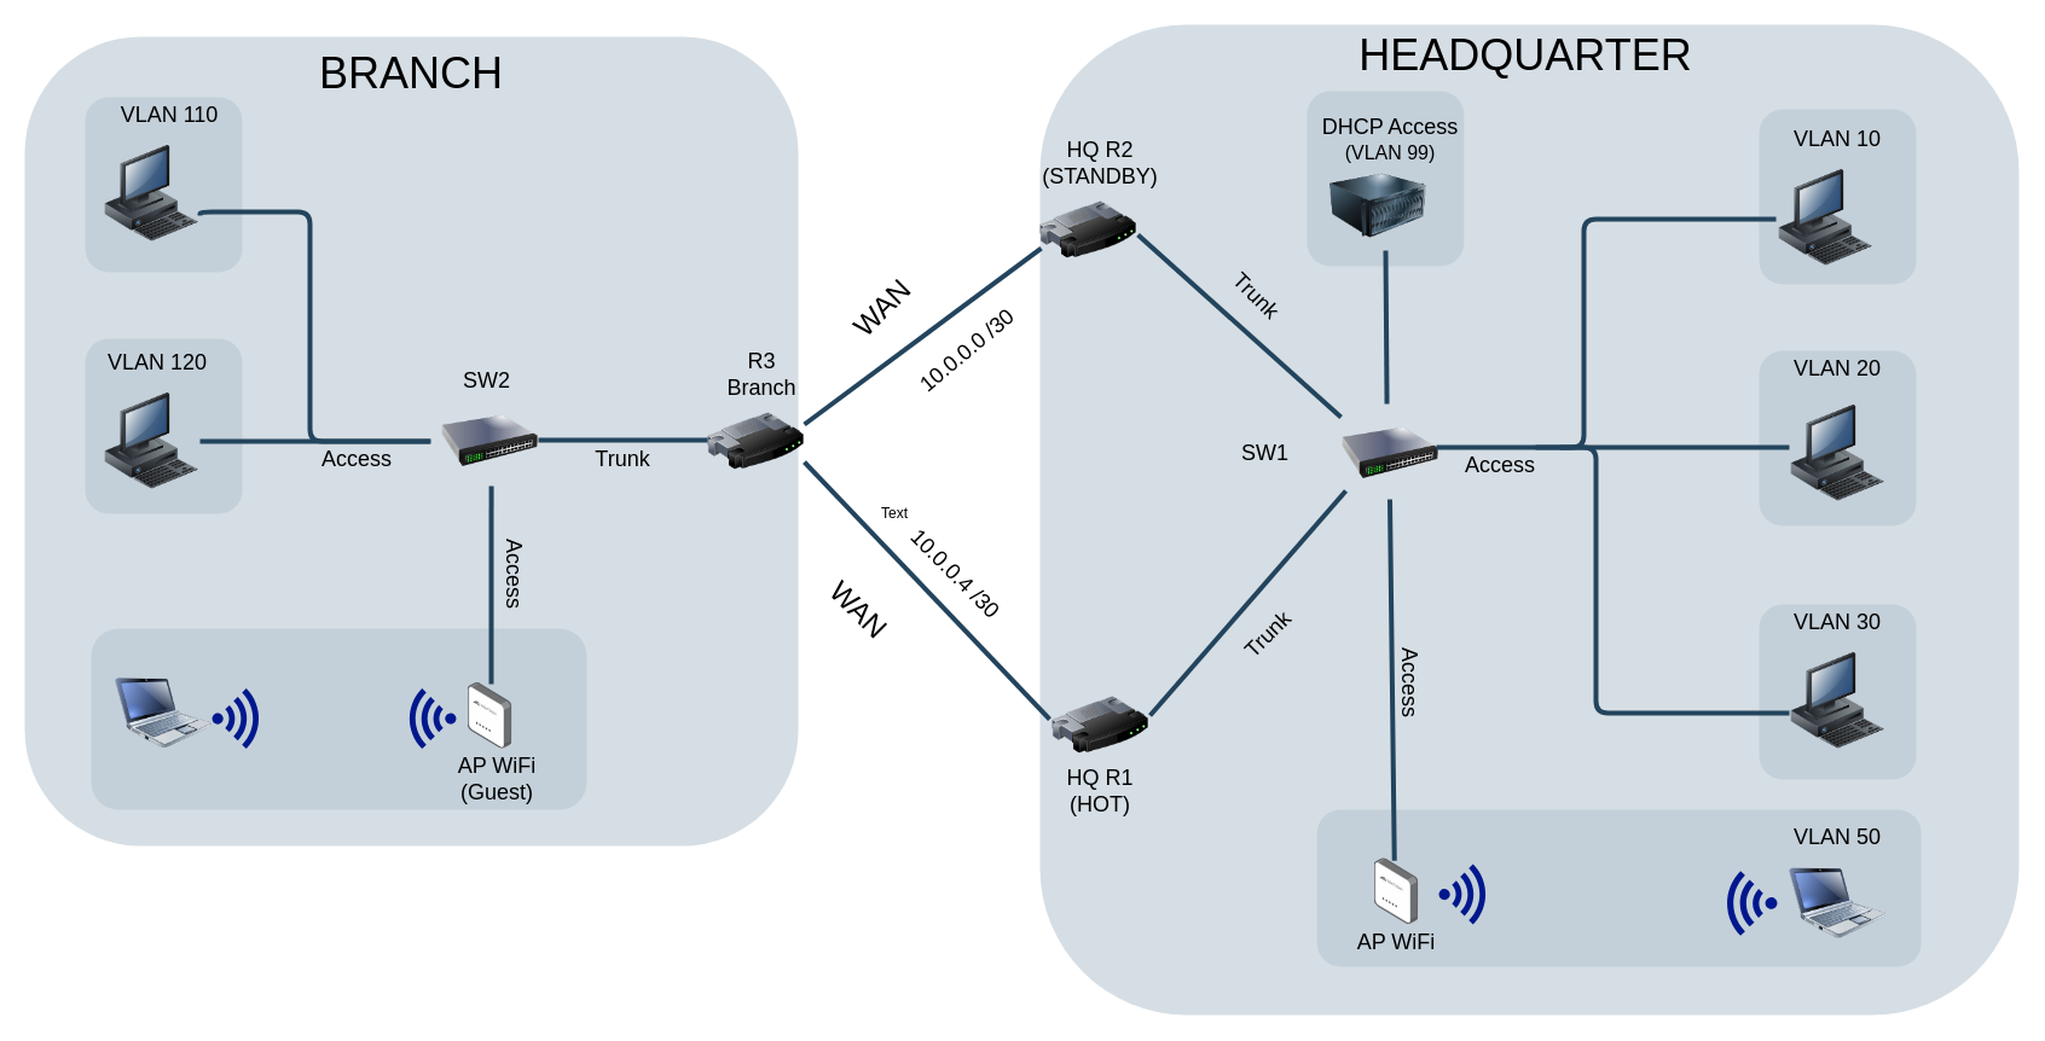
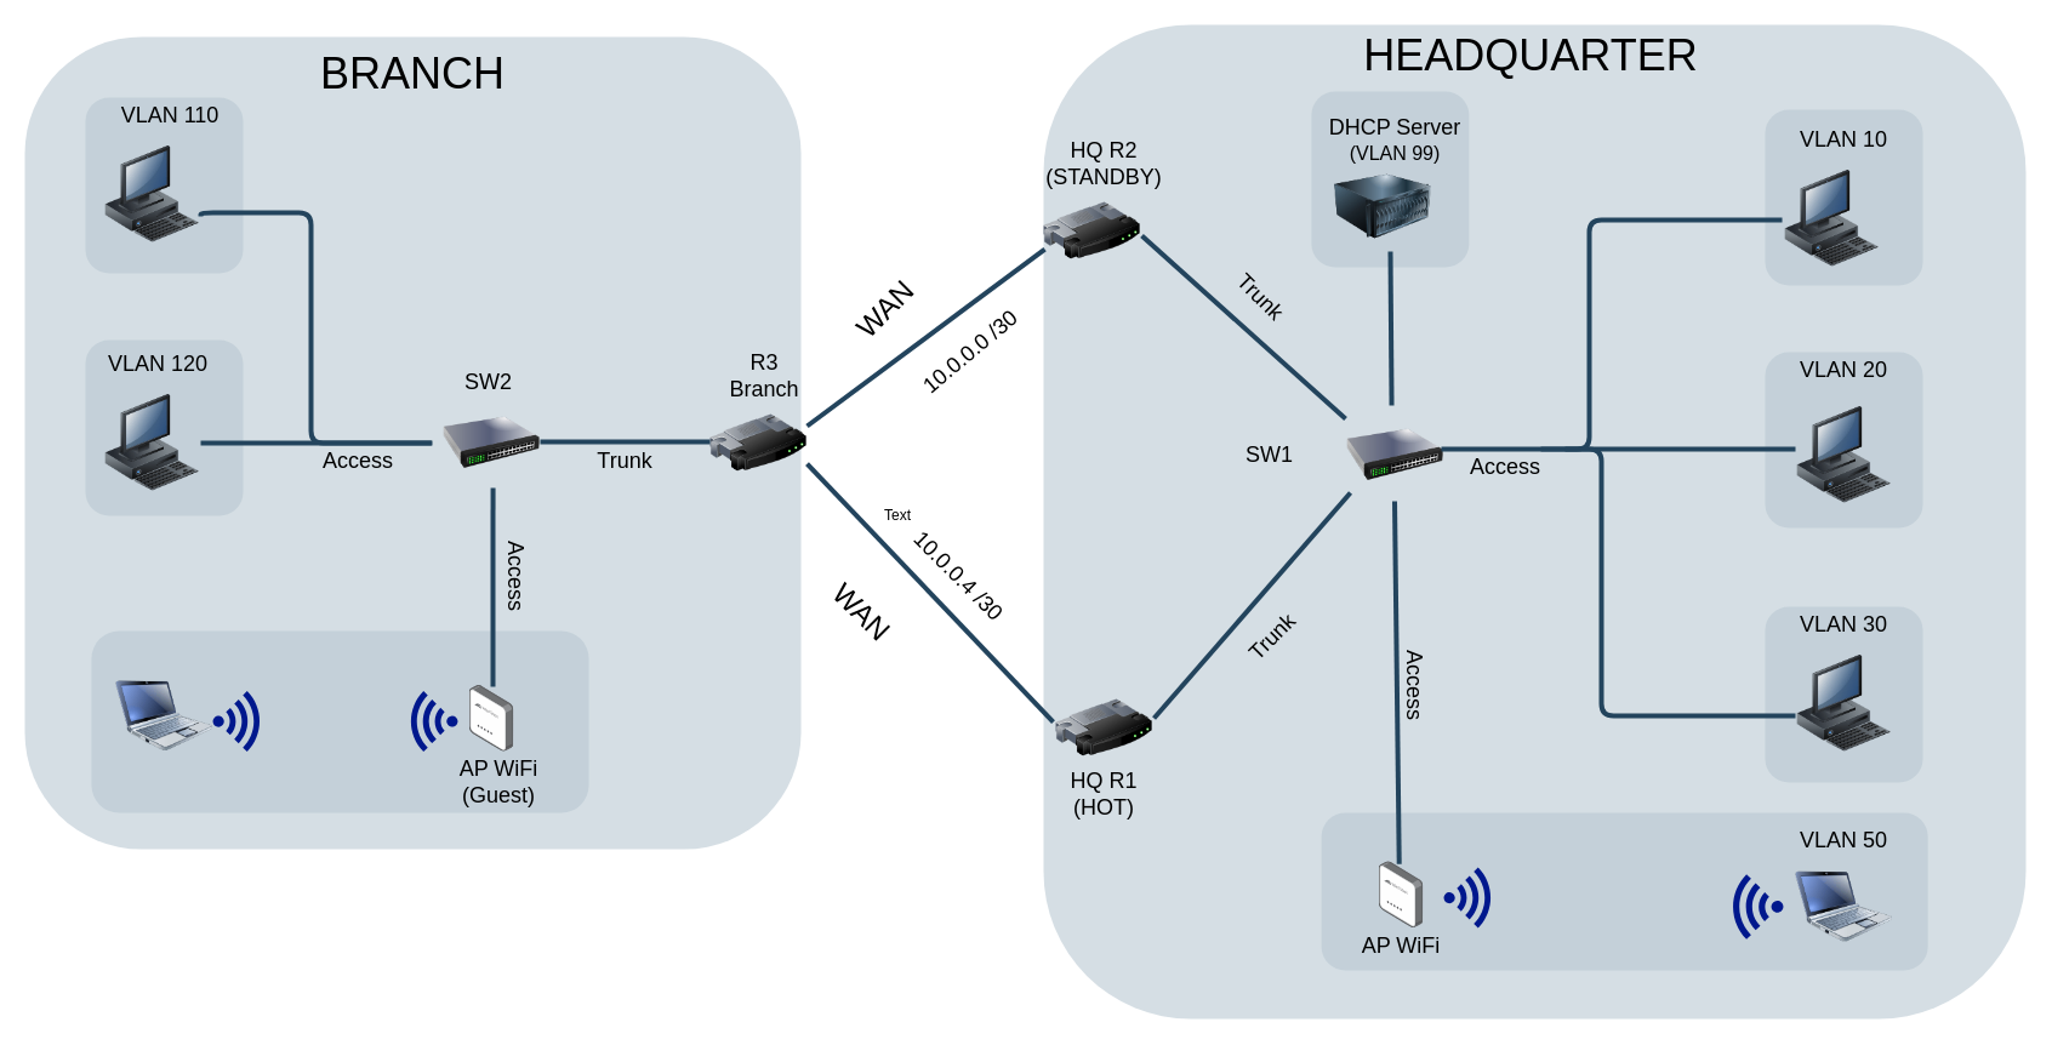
- <mxCell id="51" value="&lt;font style=&quot;font-size: 18px;&quot;&gt;DHCP Access&lt;/font&gt;&lt;div&gt;&lt;font size=&quot;3&quot;&gt;(VLAN 99)&lt;/font&gt;&lt;/div&gt;" style="text;html=1;align=center;verticalAlign=middle;whiteSpace=wrap;rounded=0;" vertex="1" parent="1"><mxGeometry x="1089.15" y="100" width="121.7" height="30" as="geometry" /></mxCell>
+ <mxCell id="51" value="&lt;font style=&quot;font-size: 18px;&quot;&gt;DHCP Server&lt;/font&gt;&lt;div&gt;&lt;font size=&quot;3&quot;&gt;(VLAN 99)&lt;/font&gt;&lt;/div&gt;" style="text;html=1;align=center;verticalAlign=middle;whiteSpace=wrap;rounded=0;" vertex="1" parent="1"><mxGeometry x="1089.15" y="100" width="121.7" height="30" as="geometry" /></mxCell>
